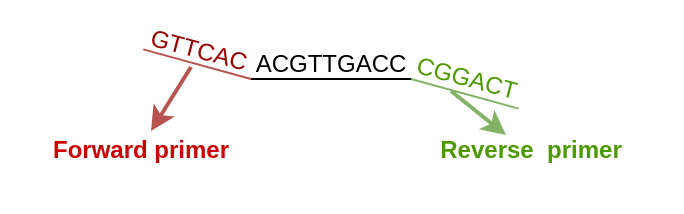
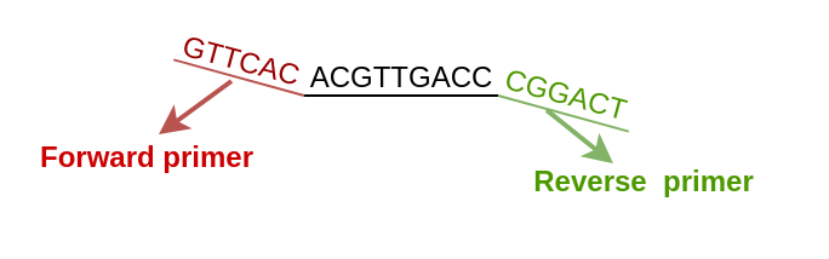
- <mxCell id="2" value="&lt;font color=&quot;#cc0000&quot; style=&quot;font-size: 12px&quot;&gt;&lt;b&gt;Forward primer&lt;/b&gt;&lt;/font&gt;" style="text;html=1;align=center;verticalAlign=middle;resizable=0;points=[];autosize=1;strokeColor=none;fillColor=none;" vertex="1" parent="1"><mxGeometry x="20" y="65" width="100" height="20" as="geometry" /></mxCell>
+ <mxCell id="2" value="&lt;font color=&quot;#cc0000&quot; style=&quot;font-size: 12px&quot;&gt;&lt;b&gt;Forward primer&lt;/b&gt;&lt;/font&gt;" style="text;html=1;align=center;verticalAlign=middle;resizable=0;points=[];autosize=1;strokeColor=none;fillColor=none;" vertex="1" parent="1"><mxGeometry x="10" y="55" width="100" height="20" as="geometry" /></mxCell>
